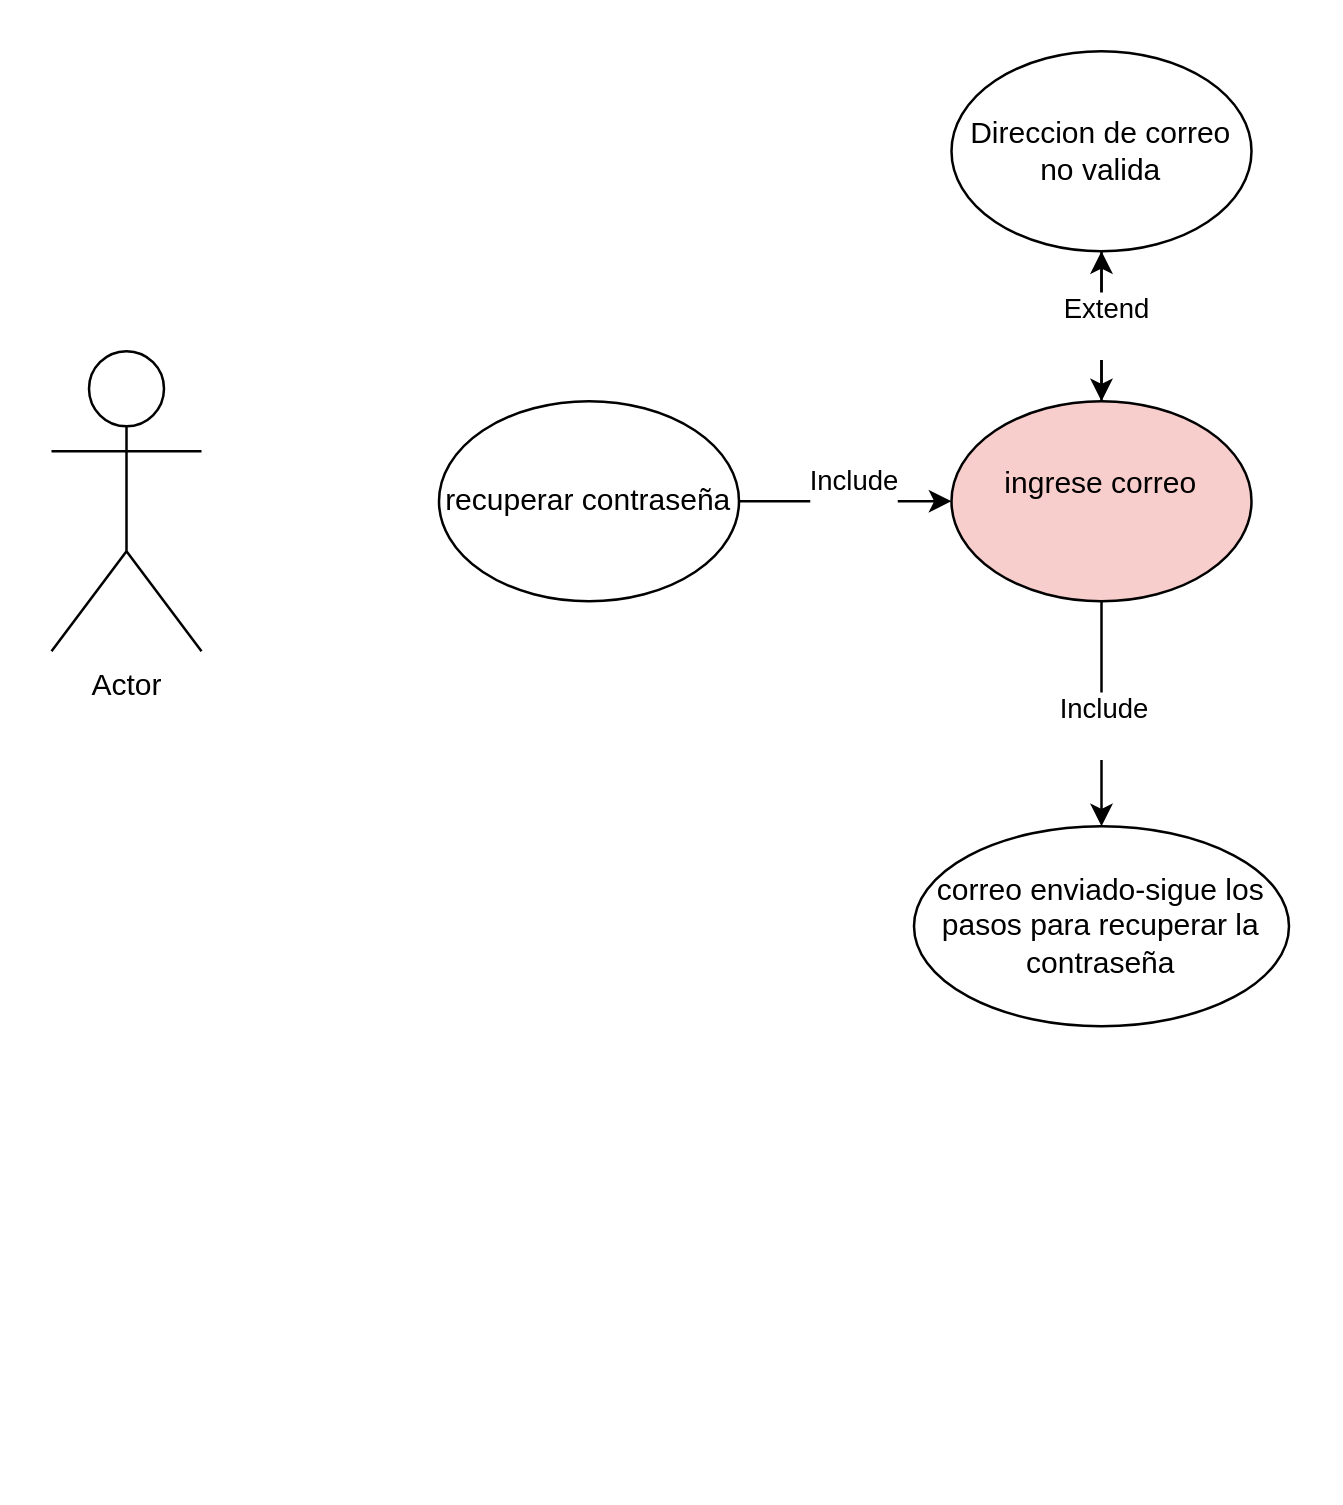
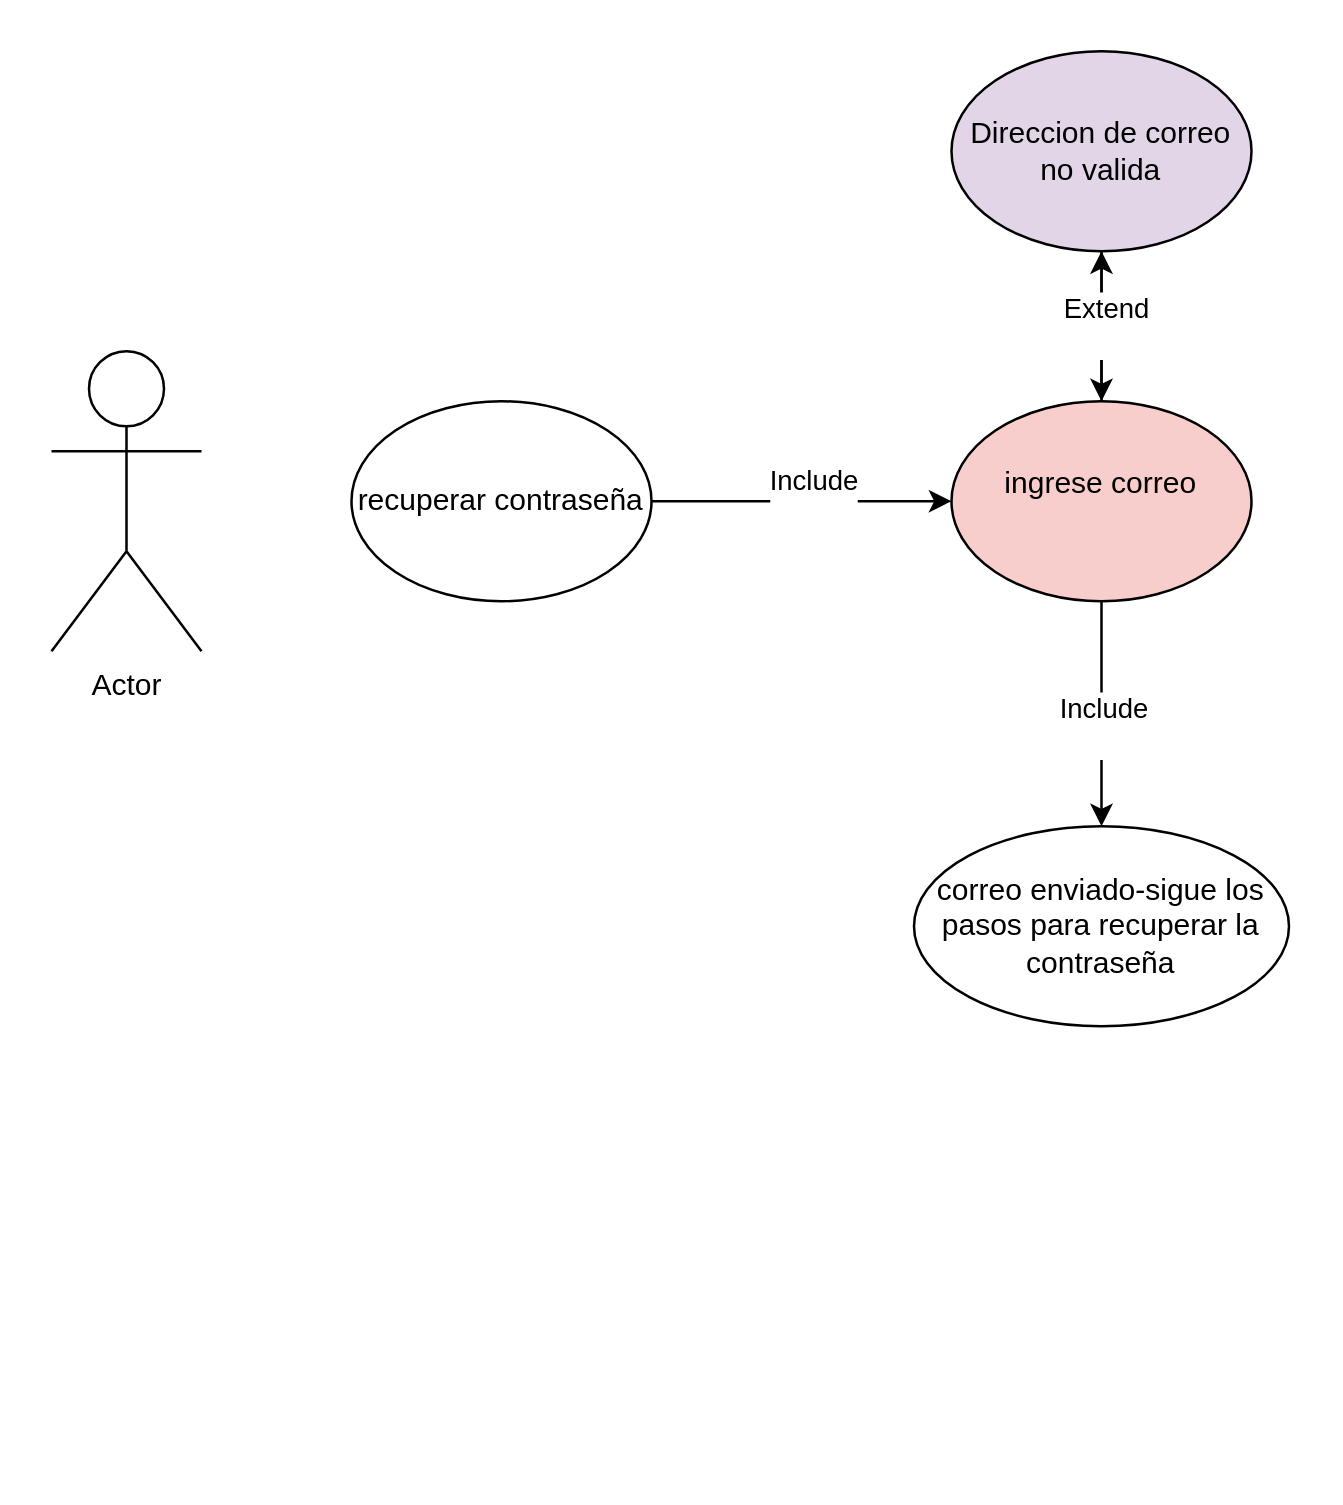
- <mxCell id="14" value="Direccion de correo no valida" style="ellipse;whiteSpace=wrap;html=1;" vertex="1" parent="1"><mxGeometry x="380" y="20" width="120" height="80" as="geometry" /></mxCell>
+ <mxCell id="14" value="Direccion de correo no valida" style="ellipse;whiteSpace=wrap;html=1;fillColor=#e1d5e7;" vertex="1" parent="1"><mxGeometry x="380" y="20" width="120" height="80" as="geometry" /></mxCell>
- <mxCell id="5" value="&lt;div&gt;recuperar contraseña&lt;/div&gt;" style="ellipse;whiteSpace=wrap;html=1;" vertex="1" parent="1"><mxGeometry x="175" y="160" width="120" height="80" as="geometry" /></mxCell>
+ <mxCell id="5" value="&lt;div&gt;recuperar contraseña&lt;/div&gt;" style="ellipse;whiteSpace=wrap;html=1;" vertex="1" parent="1"><mxGeometry x="140" y="160" width="120" height="80" as="geometry" /></mxCell>
